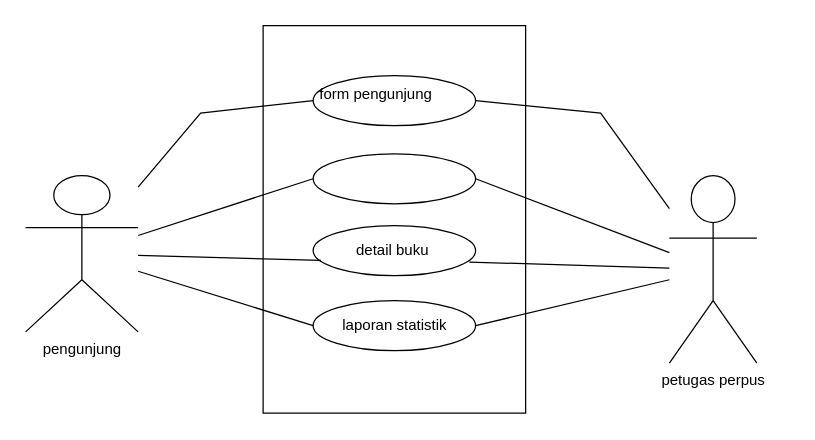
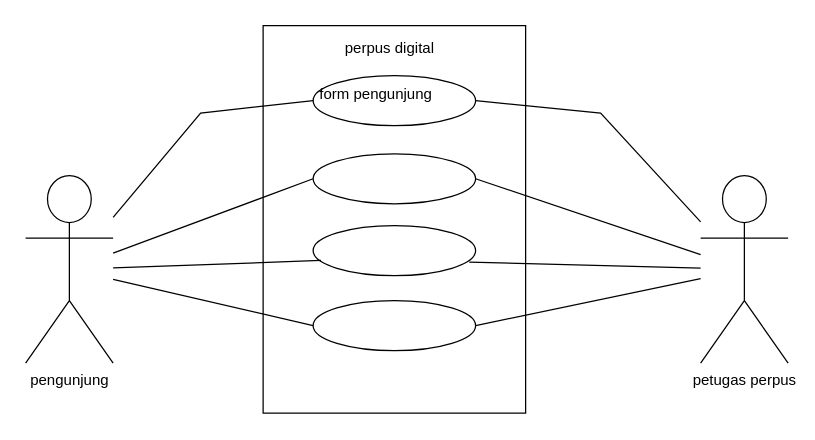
+ <mxCell id="12" value="perpus digital" style="text;html=1;strokeColor=none;fillColor=none;align=center;verticalAlign=middle;whiteSpace=wrap;rounded=0;" vertex="1" parent="1"><mxGeometry x="250" y="30" width="122.5" height="15" as="geometry" /></mxCell>
- <mxCell id="9" value="detail buku&amp;nbsp;" style="text;html=1;strokeColor=none;fillColor=none;align=center;verticalAlign=middle;whiteSpace=wrap;rounded=0;" vertex="1" parent="1"><mxGeometry x="277.5" y="185" width="75" height="30" as="geometry" /></mxCell>
- <mxCell id="2" value="pengunjung" style="shape=umlActor;verticalLabelPosition=bottom;verticalAlign=top;html=1;outlineConnect=0;" vertex="1" parent="1"><mxGeometry x="20" y="140" width="90" height="125" as="geometry" /></mxCell>
+ <mxCell id="2" value="pengunjung" style="shape=umlActor;verticalLabelPosition=bottom;verticalAlign=top;html=1;outlineConnect=0;" vertex="1" parent="1"><mxGeometry x="20" y="140" width="70" height="150" as="geometry" /></mxCell>
- <mxCell id="3" value="petugas perpus" style="shape=umlActor;verticalLabelPosition=bottom;verticalAlign=top;html=1;outlineConnect=0;" vertex="1" parent="1"><mxGeometry x="535" y="140" width="70" height="150" as="geometry" /></mxCell>
+ <mxCell id="3" value="petugas perpus" style="shape=umlActor;verticalLabelPosition=bottom;verticalAlign=top;html=1;outlineConnect=0;" vertex="1" parent="1"><mxGeometry x="560" y="140" width="70" height="150" as="geometry" /></mxCell>
- <mxCell id="10" value="laporan statistik" style="text;html=1;strokeColor=none;fillColor=none;align=center;verticalAlign=middle;whiteSpace=wrap;rounded=0;" vertex="1" parent="1"><mxGeometry x="262.5" y="252.5" width="105" height="15" as="geometry" /></mxCell>
